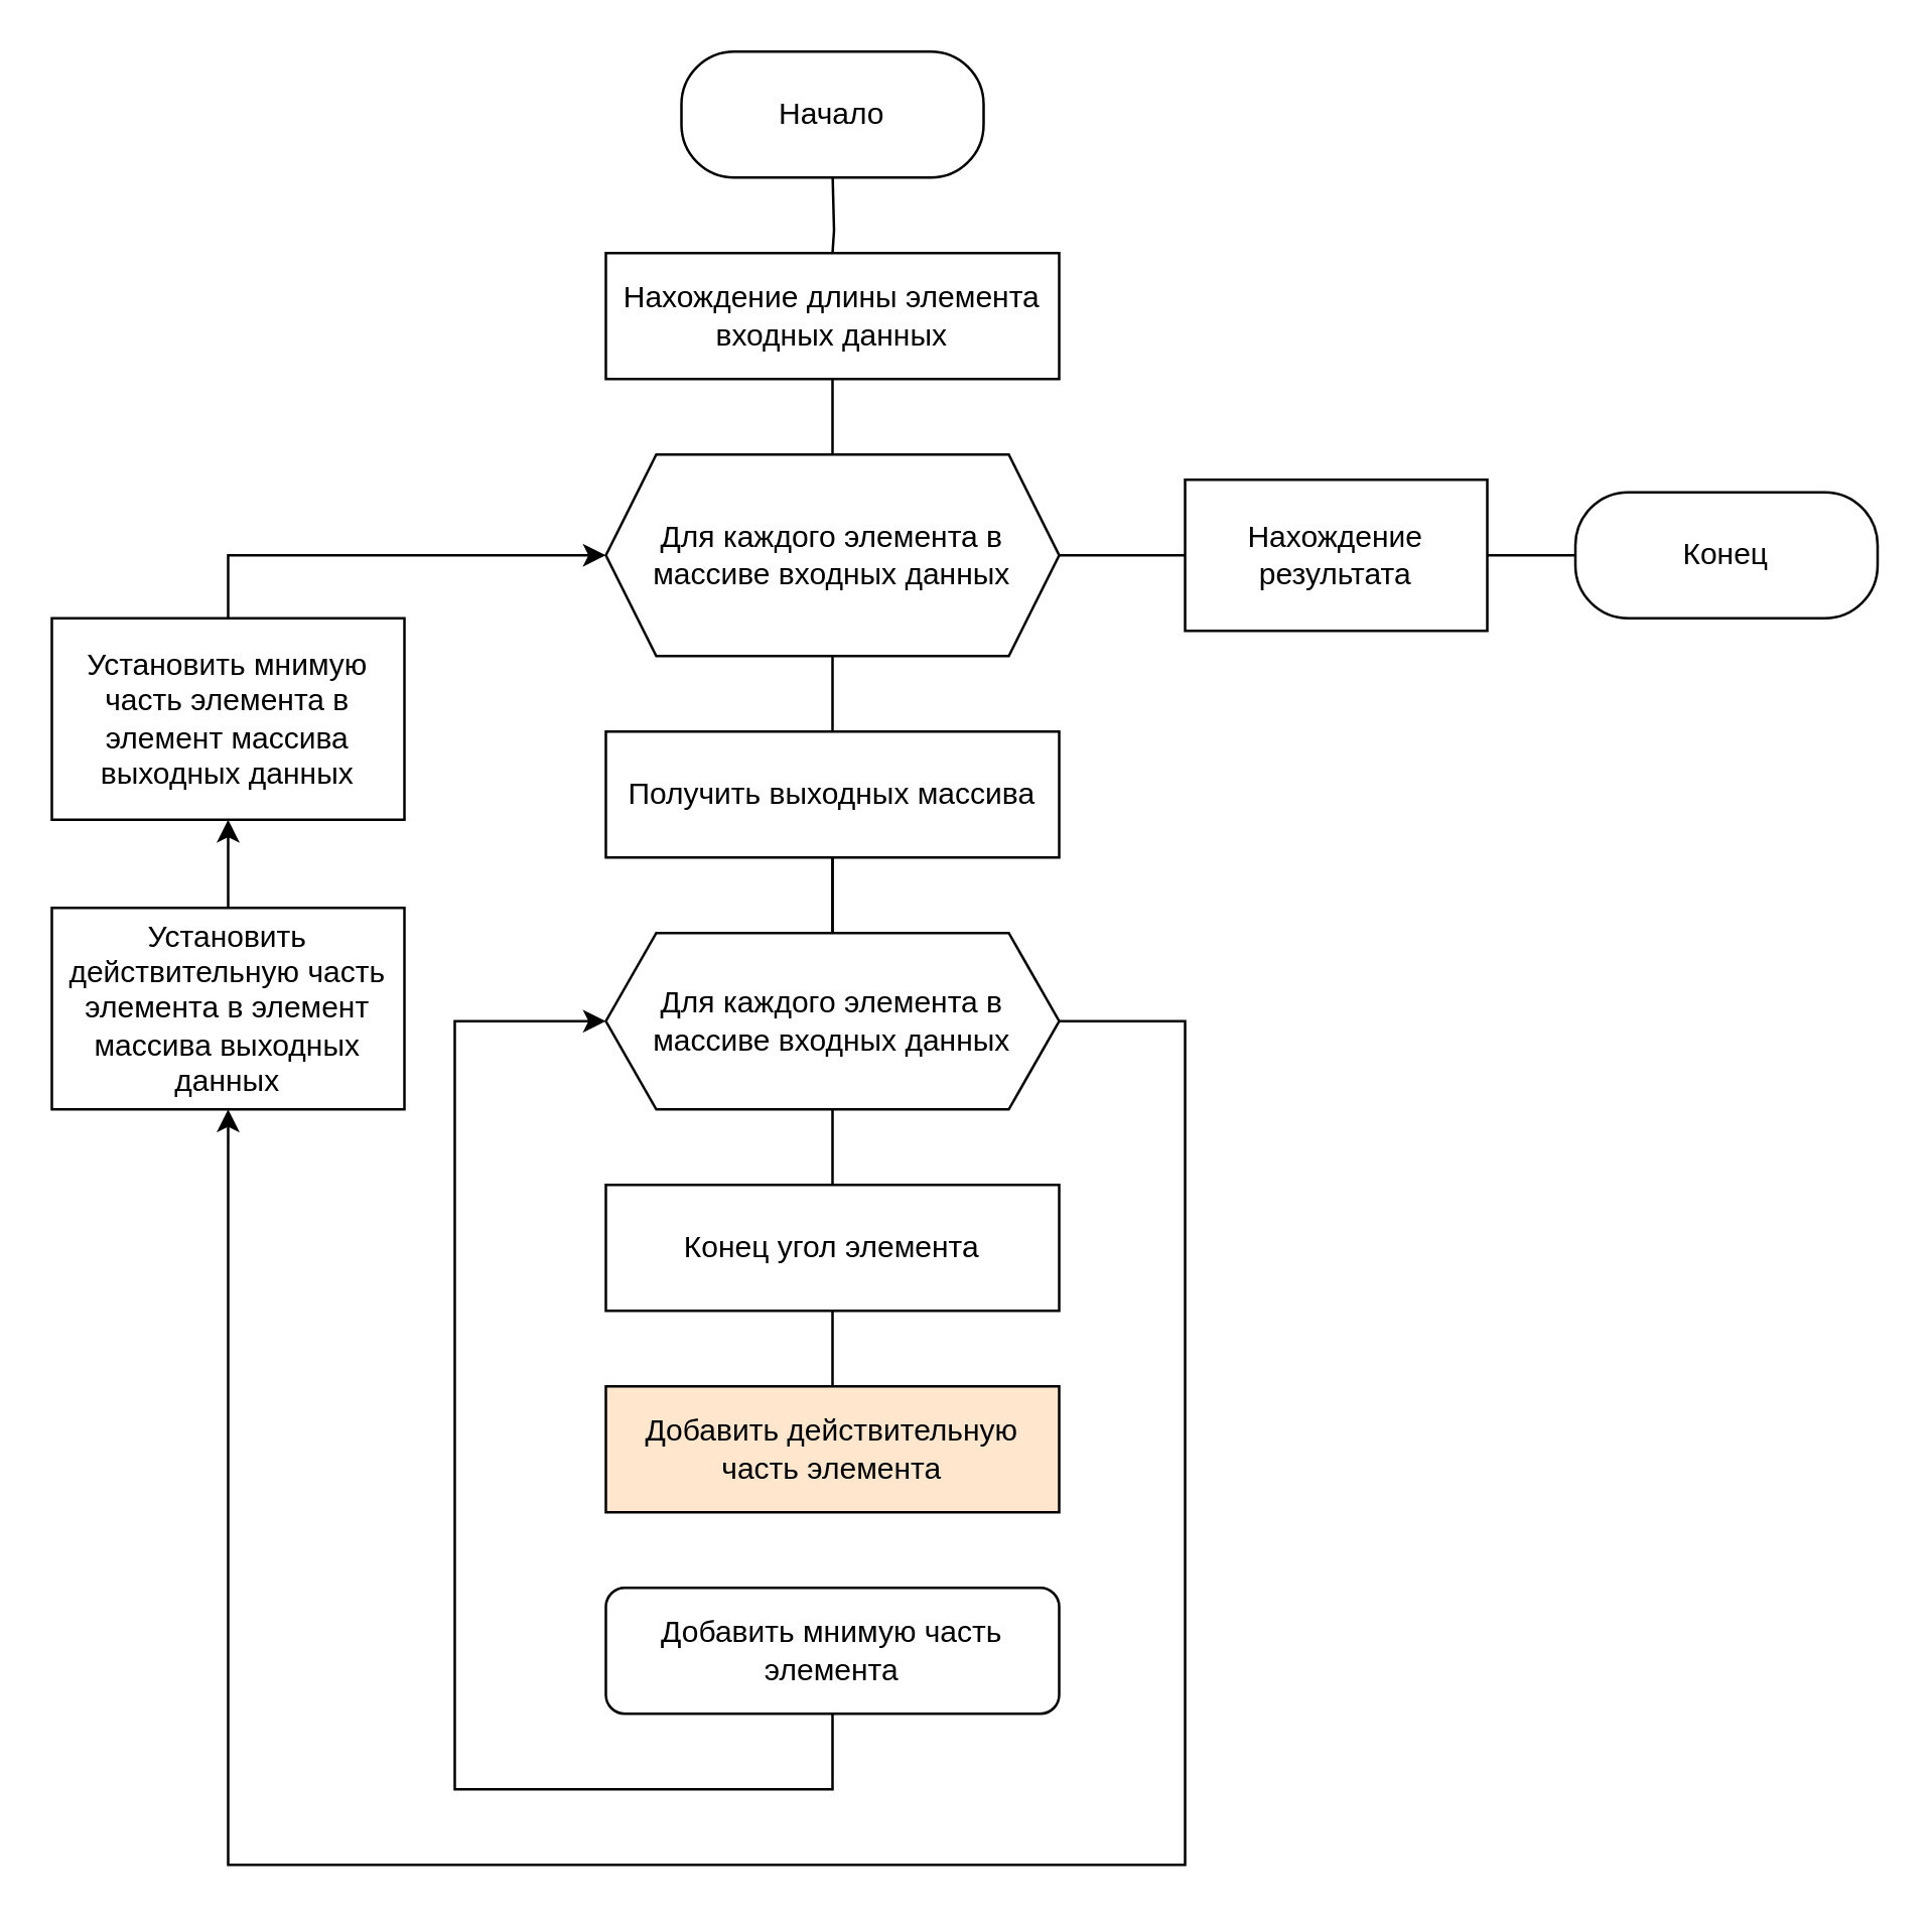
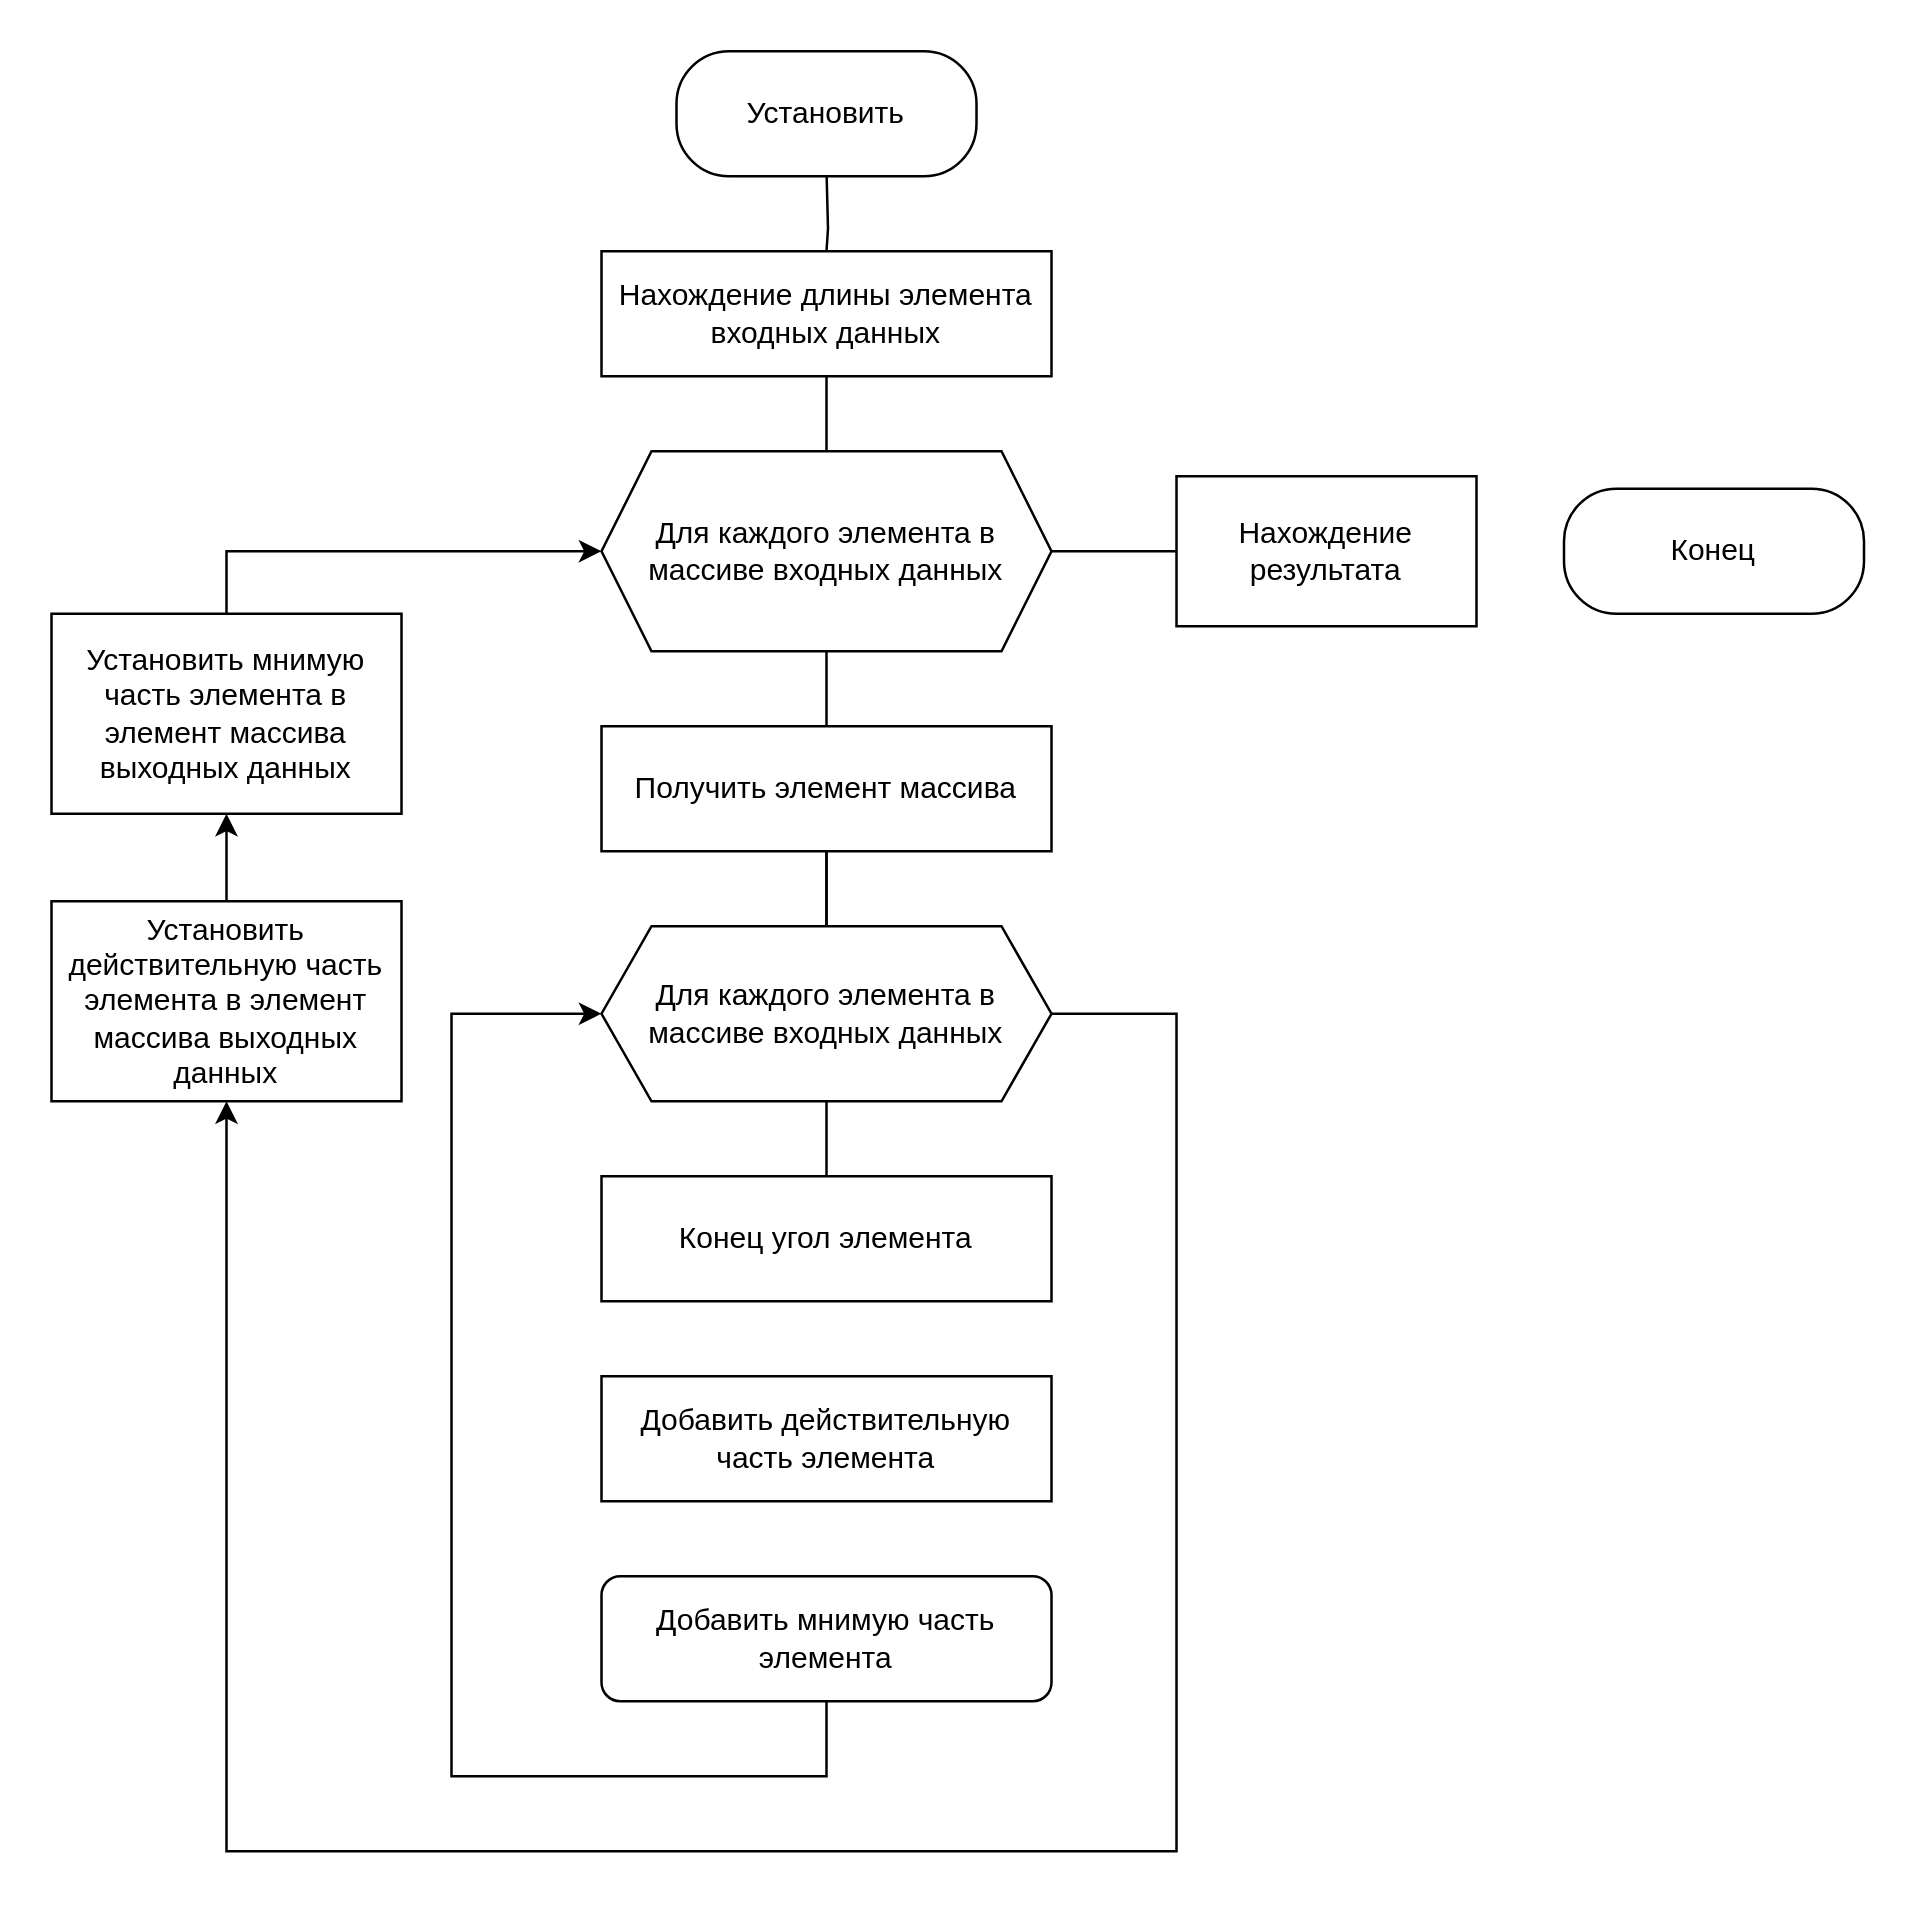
- <mxCell id="23" value="Начало" style="rounded=1;whiteSpace=wrap;html=1;strokeWidth=1;arcSize=42;" parent="1" vertex="1"><mxGeometry x="270" y="20" width="120" height="50" as="geometry" /></mxCell>
+ <mxCell id="23" value="Установить" style="rounded=1;whiteSpace=wrap;html=1;strokeWidth=1;arcSize=42;" parent="1" vertex="1"><mxGeometry x="270" y="20" width="120" height="50" as="geometry" /></mxCell>
- <mxCell id="25" value="" style="edgeStyle=orthogonalEdgeStyle;rounded=0;orthogonalLoop=1;jettySize=auto;html=1;endArrow=none;endFill=0;" edge="1" parent="1" source="26" target="24"><mxGeometry relative="1" as="geometry" /></mxCell>
- <mxCell id="10" value="Получить выходных массива" style="rounded=0;whiteSpace=wrap;html=1;" parent="1" vertex="1"><mxGeometry x="240" y="290" width="180" height="50" as="geometry" /></mxCell>
+ <mxCell id="10" value="Получить элемент массива" style="rounded=0;whiteSpace=wrap;html=1;" parent="1" vertex="1"><mxGeometry x="240" y="290" width="180" height="50" as="geometry" /></mxCell>
- <mxCell id="17" value="" style="edgeStyle=orthogonalEdgeStyle;rounded=0;orthogonalLoop=1;jettySize=auto;html=1;endArrow=none;endFill=0;" parent="1" source="18" target="19" edge="1"><mxGeometry relative="1" as="geometry" /></mxCell>
- <mxCell id="19" value="Добавить действительную часть элемента" style="rounded=0;whiteSpace=wrap;html=1;fillColor=#ffe6cc;" parent="1" vertex="1"><mxGeometry x="240" y="550" width="180" height="50" as="geometry" /></mxCell>
+ <mxCell id="19" value="Добавить действительную часть элемента" style="rounded=0;whiteSpace=wrap;html=1;" parent="1" vertex="1"><mxGeometry x="240" y="550" width="180" height="50" as="geometry" /></mxCell>
